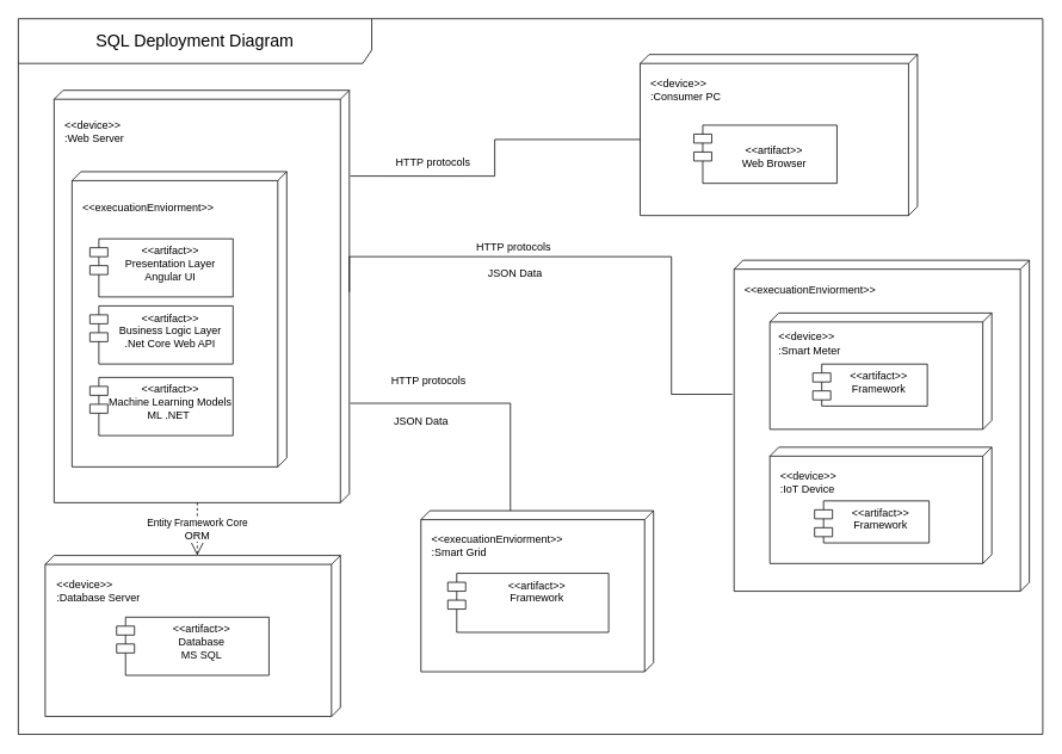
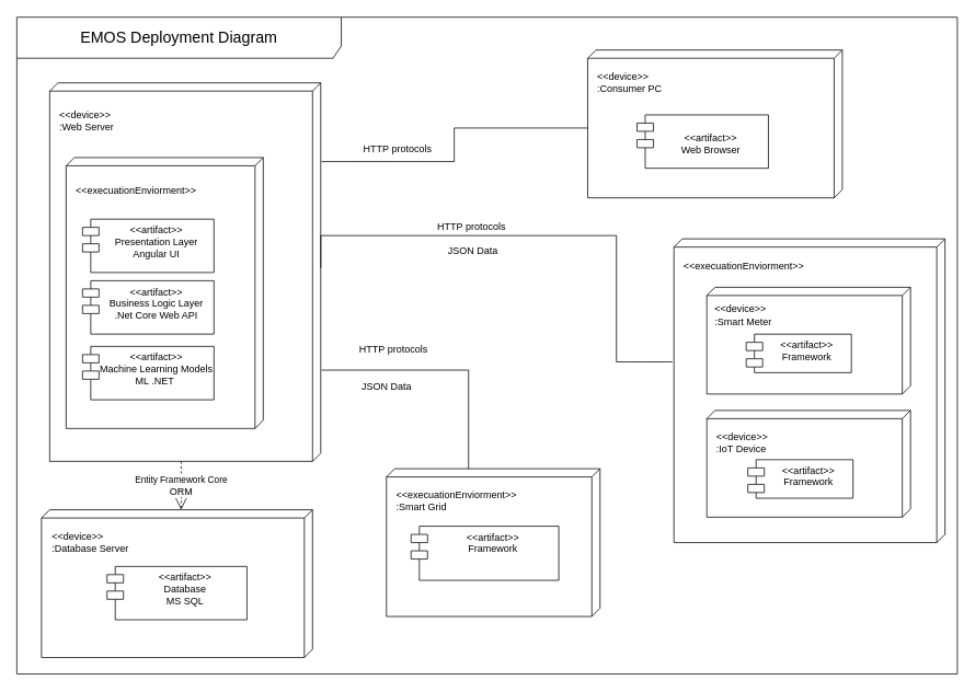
- <mxCell id="38" value="&lt;font style=&quot;font-size: 19px;&quot;&gt;SQL Deployment Diagram&lt;/font&gt;" style="shape=umlFrame;whiteSpace=wrap;html=1;pointerEvents=0;width=395;height=50;" parent="1" vertex="1"><mxGeometry x="20" y="20" width="1145" height="800" as="geometry" /></mxCell>
+ <mxCell id="38" value="&lt;font style=&quot;font-size: 19px;&quot;&gt;EMOS Deployment Diagram&lt;/font&gt;" style="shape=umlFrame;whiteSpace=wrap;html=1;pointerEvents=0;width=395;height=50;" parent="1" vertex="1"><mxGeometry x="20" y="20" width="1145" height="800" as="geometry" /></mxCell>
